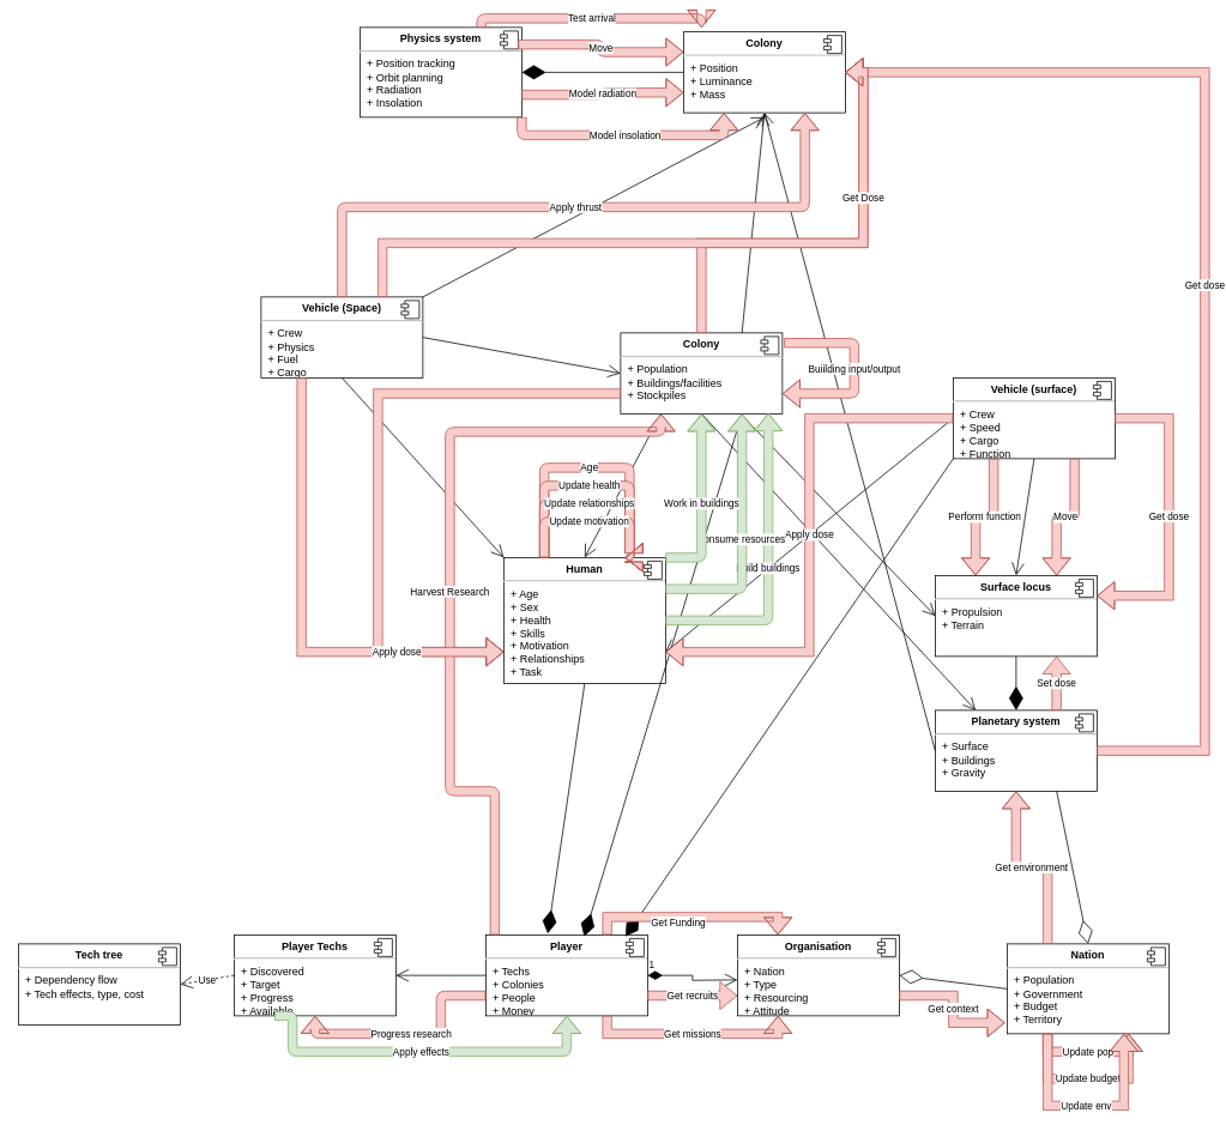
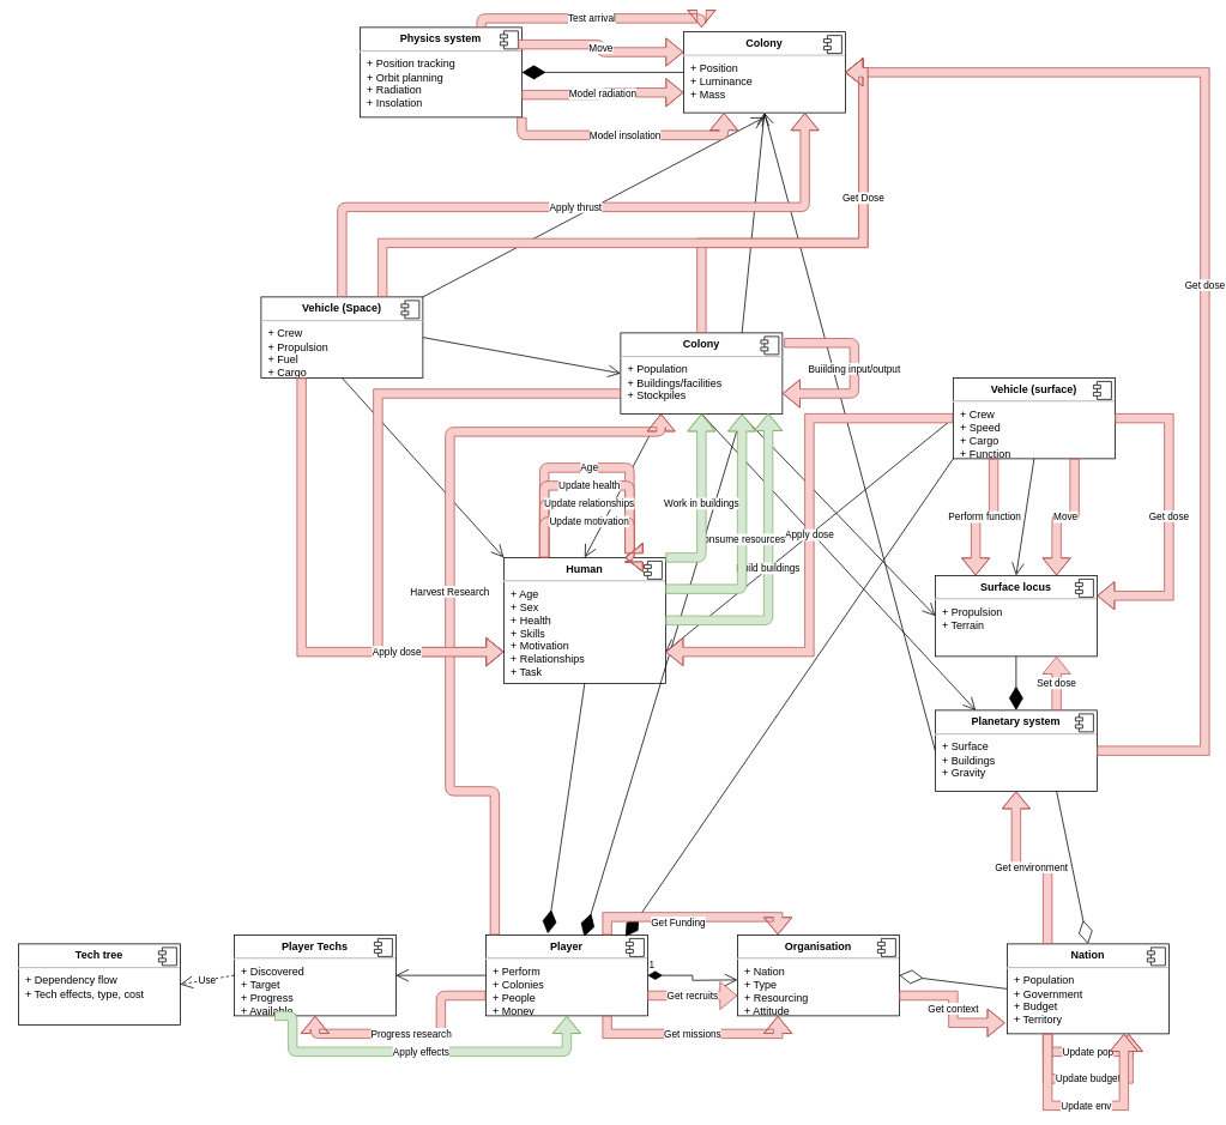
- <mxCell id="24" value="&lt;p style=&quot;margin:0px;margin-top:6px;text-align:center;&quot;&gt;&lt;b&gt;Vehicle (Space)&lt;/b&gt;&lt;/p&gt;&lt;hr&gt;&lt;p style=&quot;margin:0px;margin-left:8px;&quot;&gt;+ Crew&lt;br&gt;+ Physics&lt;/p&gt;&lt;p style=&quot;margin:0px;margin-left:8px;&quot;&gt;+ Fuel&lt;/p&gt;&lt;p style=&quot;margin:0px;margin-left:8px;&quot;&gt;+ Cargo&lt;/p&gt;" style="align=left;overflow=fill;html=1;dropTarget=0;rounded=0;" parent="3" vertex="1"><mxGeometry x="290" y="330" width="180" height="90" as="geometry" /></mxCell>
+ <mxCell id="24" value="&lt;p style=&quot;margin:0px;margin-top:6px;text-align:center;&quot;&gt;&lt;b&gt;Vehicle (Space)&lt;/b&gt;&lt;/p&gt;&lt;hr&gt;&lt;p style=&quot;margin:0px;margin-left:8px;&quot;&gt;+ Crew&lt;br&gt;+ Propulsion&lt;/p&gt;&lt;p style=&quot;margin:0px;margin-left:8px;&quot;&gt;+ Fuel&lt;/p&gt;&lt;p style=&quot;margin:0px;margin-left:8px;&quot;&gt;+ Cargo&lt;/p&gt;" style="align=left;overflow=fill;html=1;dropTarget=0;rounded=0;" parent="3" vertex="1"><mxGeometry x="290" y="330" width="180" height="90" as="geometry" /></mxCell>
- <mxCell id="8" value="&lt;p style=&quot;margin:0px;margin-top:6px;text-align:center;&quot;&gt;&lt;b&gt;Player&lt;/b&gt;&lt;/p&gt;&lt;hr&gt;&lt;p style=&quot;margin:0px;margin-left:8px;&quot;&gt;+ Techs&lt;br&gt;+ Colonies&lt;/p&gt;&lt;p style=&quot;margin:0px;margin-left:8px;&quot;&gt;+ People&lt;/p&gt;&lt;p style=&quot;margin:0px;margin-left:8px;&quot;&gt;+ Money&lt;/p&gt;" style="align=left;overflow=fill;html=1;dropTarget=0;rounded=0;" parent="3" vertex="1"><mxGeometry x="540" y="1040" width="180" height="90" as="geometry" /></mxCell>
+ <mxCell id="8" value="&lt;p style=&quot;margin:0px;margin-top:6px;text-align:center;&quot;&gt;&lt;b&gt;Player&lt;/b&gt;&lt;/p&gt;&lt;hr&gt;&lt;p style=&quot;margin:0px;margin-left:8px;&quot;&gt;+ Perform&lt;br&gt;+ Colonies&lt;/p&gt;&lt;p style=&quot;margin:0px;margin-left:8px;&quot;&gt;+ People&lt;/p&gt;&lt;p style=&quot;margin:0px;margin-left:8px;&quot;&gt;+ Money&lt;/p&gt;" style="align=left;overflow=fill;html=1;dropTarget=0;rounded=0;" parent="3" vertex="1"><mxGeometry x="540" y="1040" width="180" height="90" as="geometry" /></mxCell>
